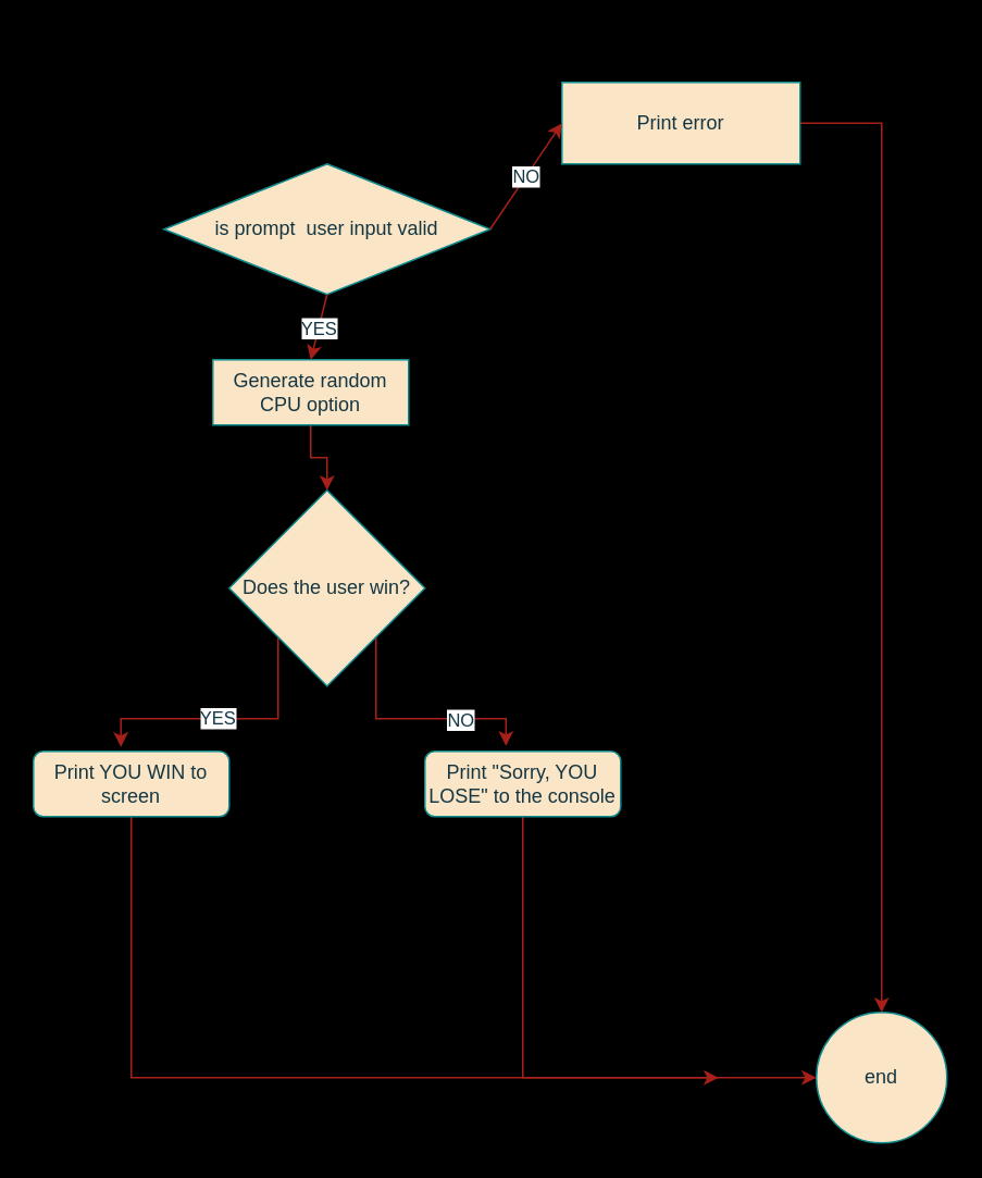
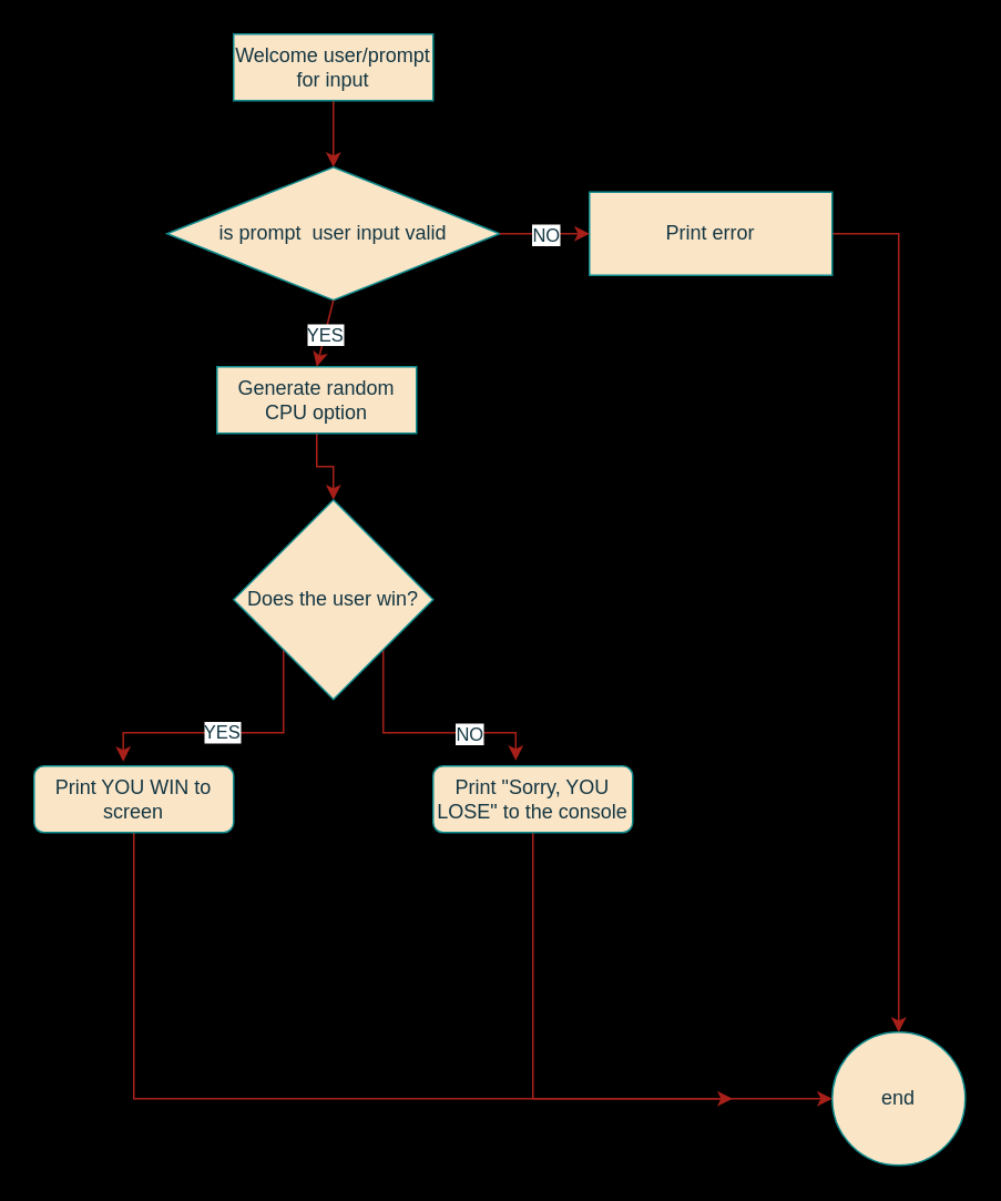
+ <mxCell id="3" value="Welcome user/prompt for input" style="rounded=0;whiteSpace=wrap;html=1;strokeColor=#0F8B8D;fontColor=#143642;fillColor=#FAE5C7;" vertex="1" parent="1"><mxGeometry x="140" y="20" width="120" height="40" as="geometry" /></mxCell>
- <mxCell id="10" value="Print error" style="rounded=0;whiteSpace=wrap;html=1;strokeColor=#0F8B8D;fontColor=#143642;fillColor=#FAE5C7;" vertex="1" parent="1"><mxGeometry x="344" y="50" width="146" height="50" as="geometry" /></mxCell>
+ <mxCell id="10" value="Print error" style="rounded=0;whiteSpace=wrap;html=1;strokeColor=#0F8B8D;fontColor=#143642;fillColor=#FAE5C7;" vertex="1" parent="1"><mxGeometry x="354" y="115" width="146" height="50" as="geometry" /></mxCell>
+ <mxCell id="2" style="edgeStyle=orthogonalEdgeStyle;rounded=0;orthogonalLoop=1;jettySize=auto;html=1;exitX=0.5;exitY=1;exitDx=0;exitDy=0;entryX=0.5;entryY=0;entryDx=0;entryDy=0;strokeColor=#A8201A;fontColor=#143642;fillColor=#FAE5C7;" edge="1" parent="1" source="3" target="4"><mxGeometry relative="1" as="geometry" /></mxCell>
